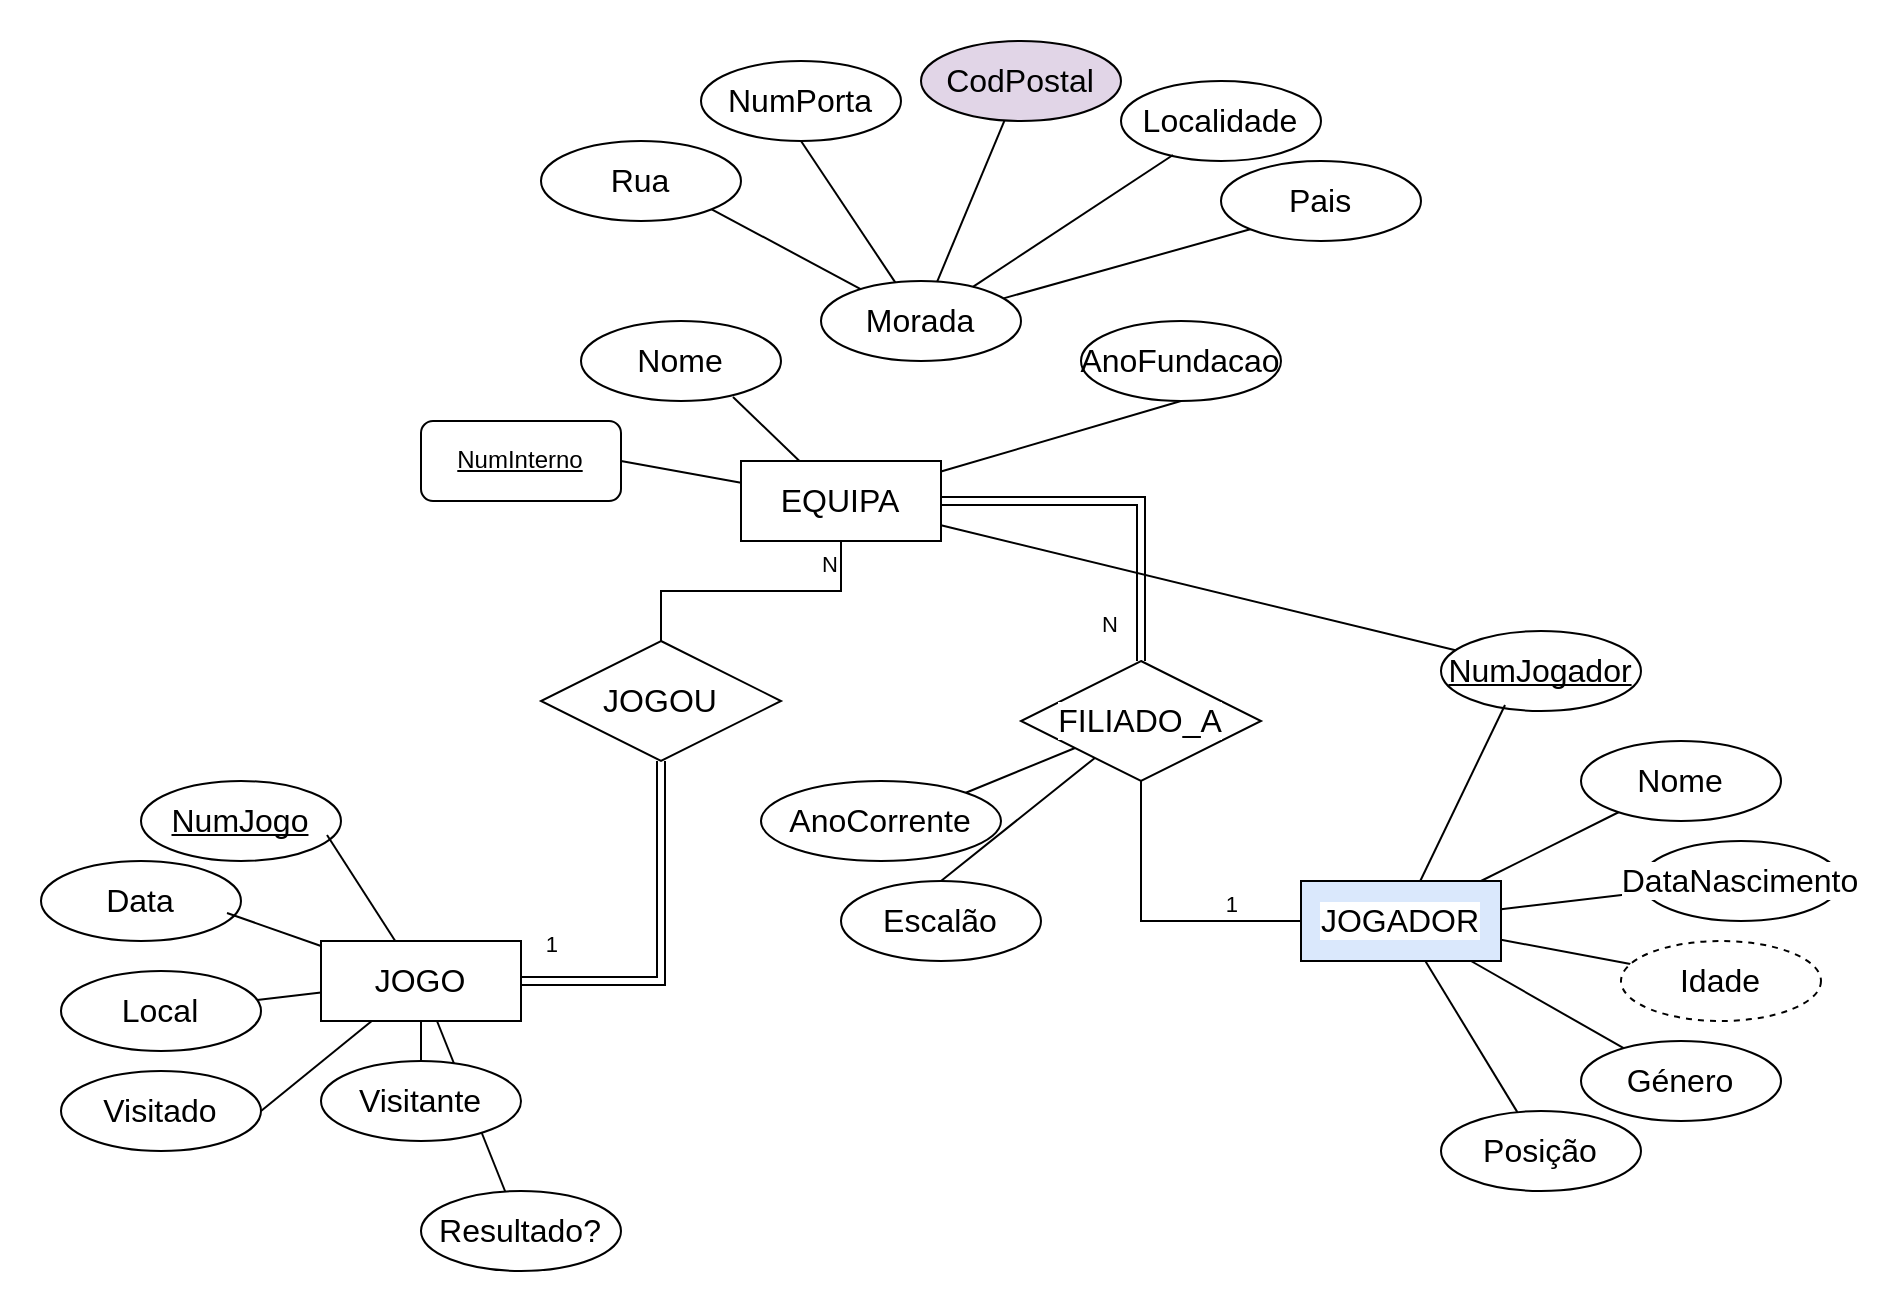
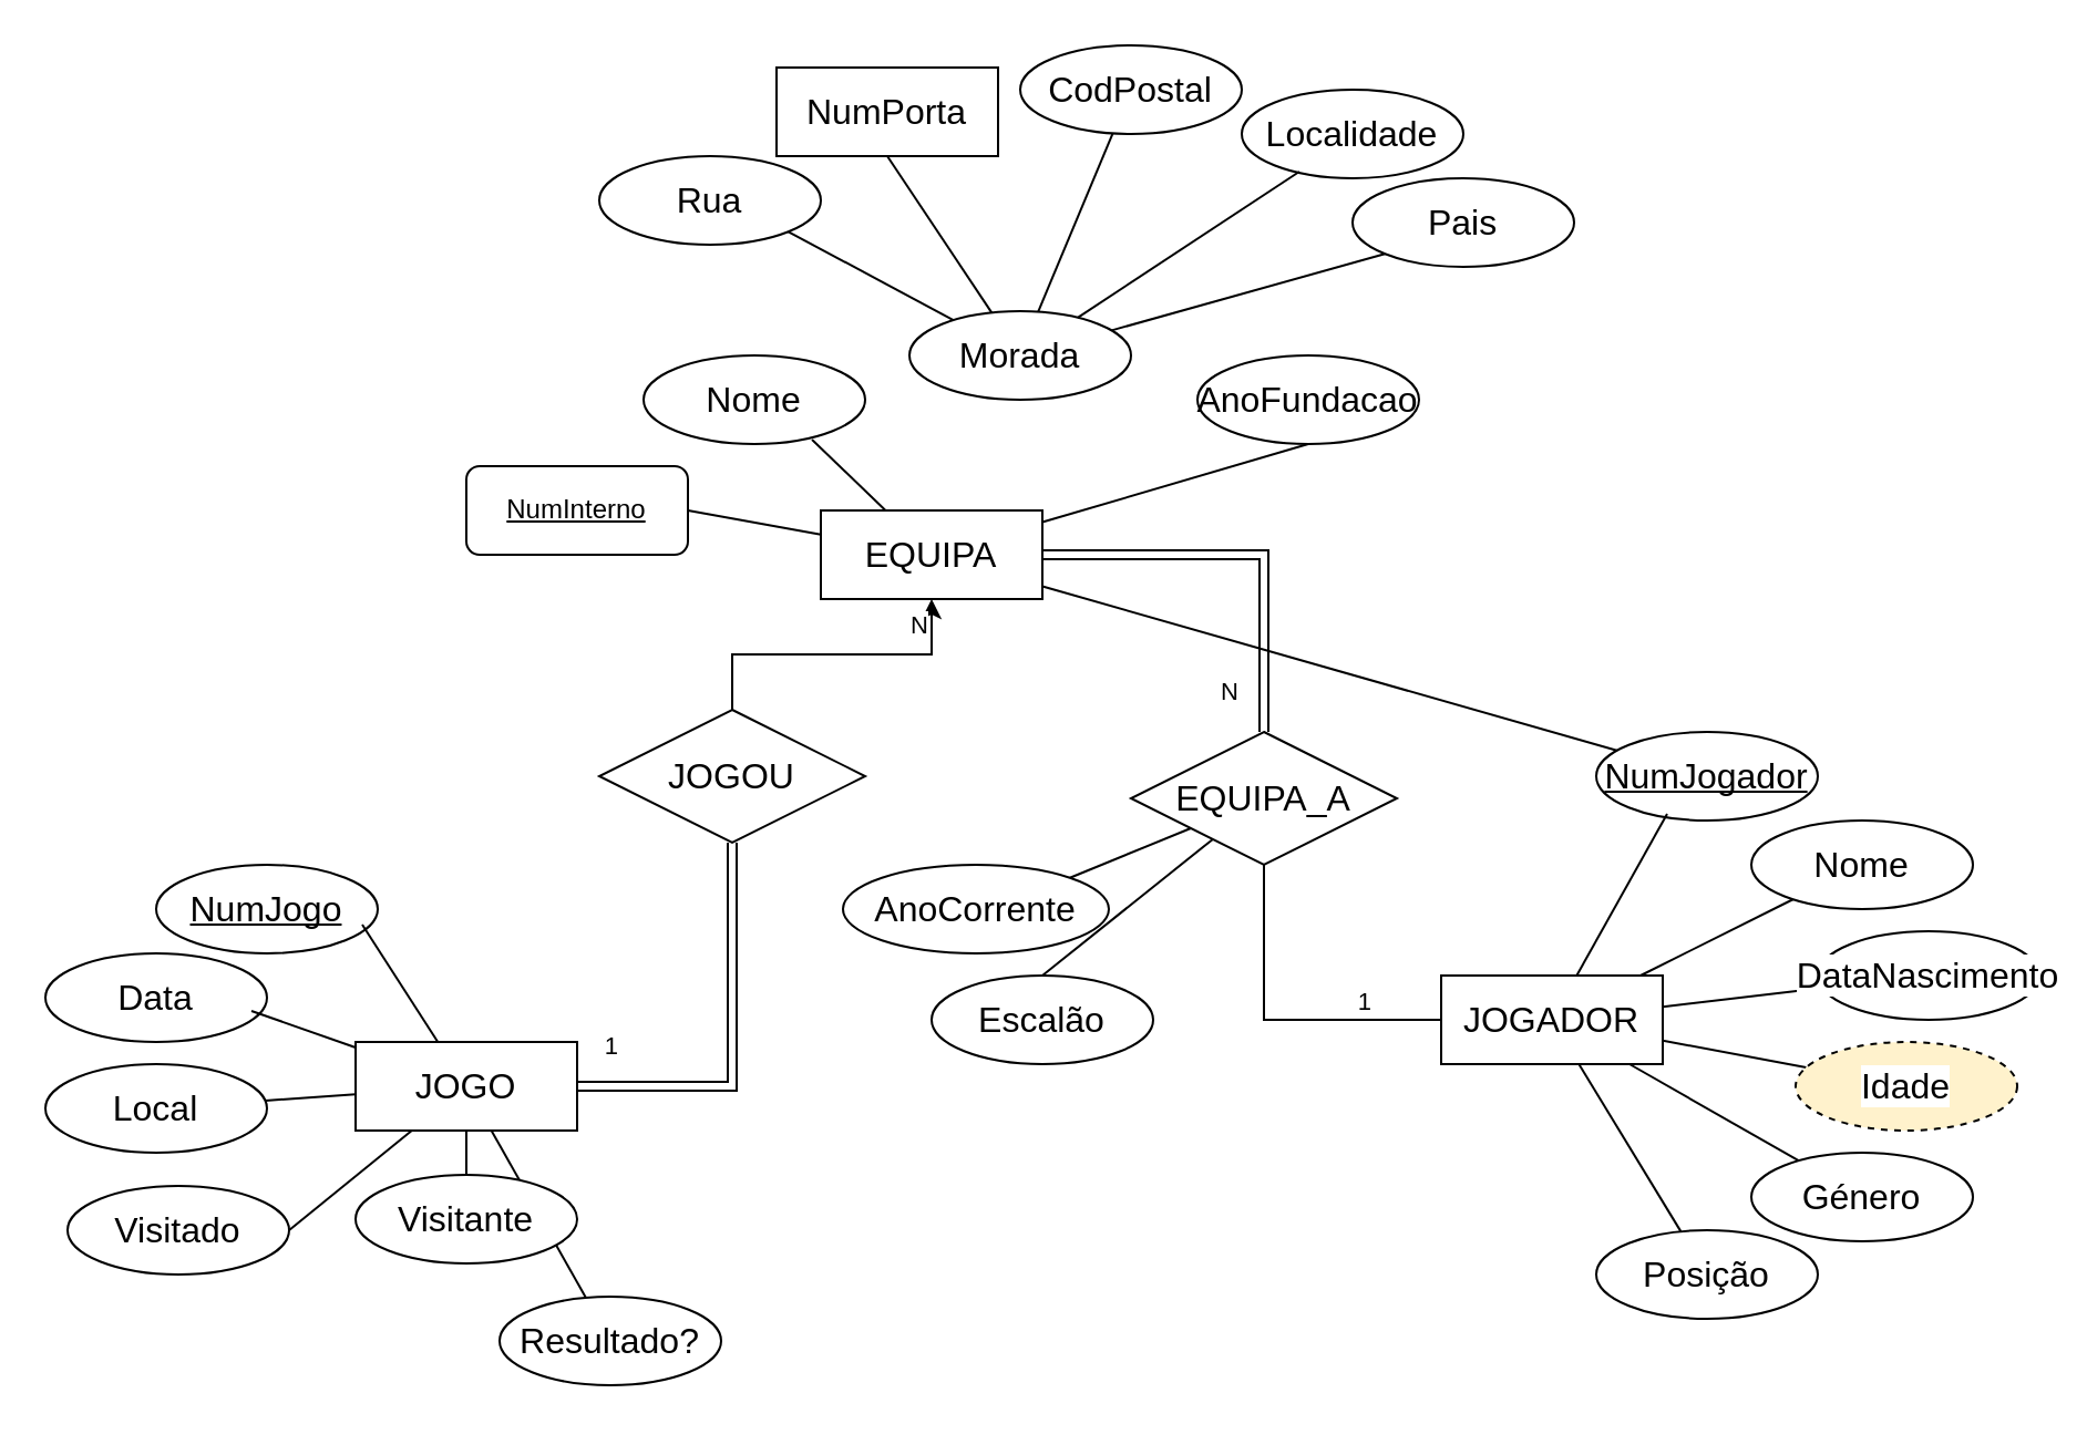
- <mxCell id="15" value="&lt;span id=&quot;docs-internal-guid-e109e774-7fff-5e92-3200-88a18b4e317c&quot;&gt;&lt;span style=&quot;font-size: 12pt; font-family: Calibri, sans-serif; background-color: transparent; font-variant-numeric: normal; font-variant-east-asian: normal; font-variant-alternates: normal; font-variant-position: normal; font-variant-emoji: normal; vertical-align: baseline; white-space-collapse: preserve;&quot;&gt;CodPostal&lt;/span&gt;&lt;/span&gt;" style="ellipse;whiteSpace=wrap;html=1;align=center;fillColor=#e1d5e7;" parent="1" vertex="1"><mxGeometry x="460" y="20" width="100" height="40" as="geometry" /></mxCell>
+ <mxCell id="15" value="&lt;span id=&quot;docs-internal-guid-e109e774-7fff-5e92-3200-88a18b4e317c&quot;&gt;&lt;span style=&quot;font-size: 12pt; font-family: Calibri, sans-serif; background-color: transparent; font-variant-numeric: normal; font-variant-east-asian: normal; font-variant-alternates: normal; font-variant-position: normal; font-variant-emoji: normal; vertical-align: baseline; white-space-collapse: preserve;&quot;&gt;CodPostal&lt;/span&gt;&lt;/span&gt;" style="ellipse;whiteSpace=wrap;html=1;align=center;" parent="1" vertex="1"><mxGeometry x="460" y="20" width="100" height="40" as="geometry" /></mxCell>
- <mxCell id="14" value="&lt;span id=&quot;docs-internal-guid-87a292c5-7fff-371d-9a0a-89bdc7325820&quot;&gt;&lt;span style=&quot;font-size: 12pt; font-family: Calibri, sans-serif; background-color: transparent; font-variant-numeric: normal; font-variant-east-asian: normal; font-variant-alternates: normal; font-variant-position: normal; font-variant-emoji: normal; vertical-align: baseline; white-space-collapse: preserve;&quot;&gt;NumPorta&lt;/span&gt;&lt;/span&gt;" style="ellipse;whiteSpace=wrap;html=1;align=center;" parent="1" vertex="1"><mxGeometry x="350" y="30" width="100" height="40" as="geometry" /></mxCell>
+ <mxCell id="14" value="&lt;span id=&quot;docs-internal-guid-87a292c5-7fff-371d-9a0a-89bdc7325820&quot;&gt;&lt;span style=&quot;font-size: 12pt; font-family: Calibri, sans-serif; background-color: transparent; font-variant-numeric: normal; font-variant-east-asian: normal; font-variant-alternates: normal; font-variant-position: normal; font-variant-emoji: normal; vertical-align: baseline; white-space-collapse: preserve;&quot;&gt;NumPorta&lt;/span&gt;&lt;/span&gt;" style="whiteSpace=wrap;html=1;align=center;rounded=0;" parent="1" vertex="1"><mxGeometry x="350" y="30" width="100" height="40" as="geometry" /></mxCell>
- <mxCell id="48" value="" style="endArrow=none;html=1;rounded=0;strokeColor=default;align=center;verticalAlign=middle;fontFamily=Helvetica;fontSize=11;fontColor=default;labelBackgroundColor=default;exitX=0.5;exitY=0;exitDx=0;exitDy=0;entryX=0.5;entryY=1;entryDx=0;entryDy=0;edgeStyle=orthogonalEdgeStyle;" parent="1" source="47" target="5" edge="1"><mxGeometry relative="1" as="geometry"><mxPoint x="440" y="350" as="sourcePoint" /><mxPoint x="600" y="350" as="targetPoint" /></mxGeometry></mxCell>
+ <mxCell id="48" value="" style="endArrow=classic;html=1;rounded=0;strokeColor=default;align=center;verticalAlign=middle;fontFamily=Helvetica;fontSize=11;fontColor=default;labelBackgroundColor=default;exitX=0.5;exitY=0;exitDx=0;exitDy=0;entryX=0.5;entryY=1;entryDx=0;entryDy=0;edgeStyle=orthogonalEdgeStyle;" parent="1" source="47" target="5" edge="1"><mxGeometry relative="1" as="geometry"><mxPoint x="440" y="350" as="sourcePoint" /><mxPoint x="600" y="350" as="targetPoint" /></mxGeometry></mxCell>
- <mxCell id="27" value="&lt;span id=&quot;docs-internal-guid-182e9932-7fff-b59d-46a2-6039c65ad3a7&quot;&gt;&lt;span style=&quot;font-size: 12pt; font-family: Calibri, sans-serif; background-color: transparent; font-variant-numeric: normal; font-variant-east-asian: normal; font-variant-alternates: normal; font-variant-position: normal; font-variant-emoji: normal; text-decoration-skip-ink: none; vertical-align: baseline; white-space-collapse: preserve;&quot;&gt;NumJogador&lt;/span&gt;&lt;/span&gt;" style="ellipse;whiteSpace=wrap;html=1;align=center;fontStyle=4;" parent="1" vertex="1"><mxGeometry x="720" y="315" width="100" height="40" as="geometry" /></mxCell>
+ <mxCell id="27" value="&lt;span id=&quot;docs-internal-guid-182e9932-7fff-b59d-46a2-6039c65ad3a7&quot;&gt;&lt;span style=&quot;font-size: 12pt; font-family: Calibri, sans-serif; background-color: transparent; font-variant-numeric: normal; font-variant-east-asian: normal; font-variant-alternates: normal; font-variant-position: normal; font-variant-emoji: normal; text-decoration-skip-ink: none; vertical-align: baseline; white-space-collapse: preserve;&quot;&gt;NumJogador&lt;/span&gt;&lt;/span&gt;" style="ellipse;whiteSpace=wrap;html=1;align=center;fontStyle=4;" parent="1" vertex="1"><mxGeometry x="720" y="330" width="100" height="40" as="geometry" /></mxCell>
- <mxCell id="54" value="&lt;span id=&quot;docs-internal-guid-25c842cf-7fff-beee-e525-d1ae46ddfbcc&quot;&gt;&lt;span style=&quot;font-size: 12pt; font-family: Calibri, sans-serif; background-color: transparent; font-variant-numeric: normal; font-variant-east-asian: normal; font-variant-alternates: normal; font-variant-position: normal; font-variant-emoji: normal; vertical-align: baseline; white-space-collapse: preserve;&quot;&gt;FILIADO_A&lt;/span&gt;&lt;/span&gt;" style="shape=rhombus;perimeter=rhombusPerimeter;whiteSpace=wrap;html=1;align=center;fontFamily=Helvetica;fontSize=11;fontColor=default;labelBackgroundColor=default;" parent="1" vertex="1"><mxGeometry x="510" y="330" width="120" height="60" as="geometry" /></mxCell>
+ <mxCell id="54" value="&lt;span id=&quot;docs-internal-guid-25c842cf-7fff-beee-e525-d1ae46ddfbcc&quot;&gt;&lt;span style=&quot;font-size: 12pt; font-family: Calibri, sans-serif; background-color: transparent; font-variant-numeric: normal; font-variant-east-asian: normal; font-variant-alternates: normal; font-variant-position: normal; font-variant-emoji: normal; vertical-align: baseline; white-space-collapse: preserve;&quot;&gt;EQUIPA_A&lt;/span&gt;&lt;/span&gt;" style="shape=rhombus;perimeter=rhombusPerimeter;whiteSpace=wrap;html=1;align=center;fontFamily=Helvetica;fontSize=11;fontColor=default;labelBackgroundColor=default;" parent="1" vertex="1"><mxGeometry x="510" y="330" width="120" height="60" as="geometry" /></mxCell>
- <mxCell id="26" value="&lt;span id=&quot;docs-internal-guid-bf5b471a-7fff-497d-8efd-91fbafdf9cba&quot;&gt;&lt;span style=&quot;font-size: 12pt; font-family: Calibri, sans-serif; background-color: transparent; font-variant-numeric: normal; font-variant-east-asian: normal; font-variant-alternates: normal; font-variant-position: normal; font-variant-emoji: normal; vertical-align: baseline; white-space-collapse: preserve;&quot;&gt;JOGADOR&lt;/span&gt;&lt;/span&gt;" style="whiteSpace=wrap;html=1;align=center;fontFamily=Helvetica;fontSize=11;fontColor=default;labelBackgroundColor=default;fillColor=#dae8fc;" parent="1" vertex="1"><mxGeometry x="650" y="440" width="100" height="40" as="geometry" /></mxCell>
+ <mxCell id="26" value="&lt;span id=&quot;docs-internal-guid-bf5b471a-7fff-497d-8efd-91fbafdf9cba&quot;&gt;&lt;span style=&quot;font-size: 12pt; font-family: Calibri, sans-serif; background-color: transparent; font-variant-numeric: normal; font-variant-east-asian: normal; font-variant-alternates: normal; font-variant-position: normal; font-variant-emoji: normal; vertical-align: baseline; white-space-collapse: preserve;&quot;&gt;JOGADOR&lt;/span&gt;&lt;/span&gt;" style="whiteSpace=wrap;html=1;align=center;fontFamily=Helvetica;fontSize=11;fontColor=default;labelBackgroundColor=default;" parent="1" vertex="1"><mxGeometry x="650" y="440" width="100" height="40" as="geometry" /></mxCell>
- <mxCell id="30" value="&lt;span id=&quot;docs-internal-guid-211050cd-7fff-761d-d1bd-8df14f746d80&quot;&gt;&lt;span style=&quot;font-size: 12pt; font-family: Calibri, sans-serif; background-color: transparent; font-variant-numeric: normal; font-variant-east-asian: normal; font-variant-alternates: normal; font-variant-position: normal; font-variant-emoji: normal; vertical-align: baseline; white-space-collapse: preserve;&quot;&gt;Idade&lt;/span&gt;&lt;/span&gt;" style="ellipse;whiteSpace=wrap;html=1;align=center;dashed=1;fontFamily=Helvetica;fontSize=11;fontColor=default;labelBackgroundColor=default;" parent="1" vertex="1"><mxGeometry x="810" y="470" width="100" height="40" as="geometry" /></mxCell>
+ <mxCell id="30" value="&lt;span id=&quot;docs-internal-guid-211050cd-7fff-761d-d1bd-8df14f746d80&quot;&gt;&lt;span style=&quot;font-size: 12pt; font-family: Calibri, sans-serif; background-color: transparent; font-variant-numeric: normal; font-variant-east-asian: normal; font-variant-alternates: normal; font-variant-position: normal; font-variant-emoji: normal; vertical-align: baseline; white-space-collapse: preserve;&quot;&gt;Idade&lt;/span&gt;&lt;/span&gt;" style="ellipse;whiteSpace=wrap;html=1;align=center;dashed=1;fontFamily=Helvetica;fontSize=11;fontColor=default;labelBackgroundColor=default;fillColor=#fff2cc;" parent="1" vertex="1"><mxGeometry x="810" y="470" width="100" height="40" as="geometry" /></mxCell>
- <mxCell id="41" value="&lt;span id=&quot;docs-internal-guid-9d1815be-7fff-80cc-f8f4-22cabb9d2abb&quot;&gt;&lt;span style=&quot;font-size: 12pt; font-family: Calibri, sans-serif; background-color: transparent; font-variant-numeric: normal; font-variant-east-asian: normal; font-variant-alternates: normal; font-variant-position: normal; font-variant-emoji: normal; vertical-align: baseline; white-space-collapse: preserve;&quot;&gt;Local&lt;/span&gt;&lt;/span&gt;" style="ellipse;whiteSpace=wrap;html=1;align=center;fontFamily=Helvetica;fontSize=11;fontColor=default;labelBackgroundColor=default;" parent="1" vertex="1"><mxGeometry x="30" y="485" width="100" height="40" as="geometry" /></mxCell>
+ <mxCell id="41" value="&lt;span id=&quot;docs-internal-guid-9d1815be-7fff-80cc-f8f4-22cabb9d2abb&quot;&gt;&lt;span style=&quot;font-size: 12pt; font-family: Calibri, sans-serif; background-color: transparent; font-variant-numeric: normal; font-variant-east-asian: normal; font-variant-alternates: normal; font-variant-position: normal; font-variant-emoji: normal; vertical-align: baseline; white-space-collapse: preserve;&quot;&gt;Local&lt;/span&gt;&lt;/span&gt;" style="ellipse;whiteSpace=wrap;html=1;align=center;fontFamily=Helvetica;fontSize=11;fontColor=default;labelBackgroundColor=default;" parent="1" vertex="1"><mxGeometry x="20" y="480" width="100" height="40" as="geometry" /></mxCell>
- <mxCell id="44" value="&lt;span id=&quot;docs-internal-guid-3236494b-7fff-ef62-ea91-3704ec7eb339&quot;&gt;&lt;span style=&quot;font-size: 12pt; font-family: Calibri, sans-serif; background-color: transparent; font-variant-numeric: normal; font-variant-east-asian: normal; font-variant-alternates: normal; font-variant-position: normal; font-variant-emoji: normal; vertical-align: baseline; white-space-collapse: preserve;&quot;&gt;Resultado?&lt;/span&gt;&lt;/span&gt;" style="ellipse;whiteSpace=wrap;html=1;align=center;fontFamily=Helvetica;fontSize=11;fontColor=default;labelBackgroundColor=default;" parent="1" vertex="1"><mxGeometry x="210" y="595" width="100" height="40" as="geometry" /></mxCell>
+ <mxCell id="44" value="&lt;span id=&quot;docs-internal-guid-3236494b-7fff-ef62-ea91-3704ec7eb339&quot;&gt;&lt;span style=&quot;font-size: 12pt; font-family: Calibri, sans-serif; background-color: transparent; font-variant-numeric: normal; font-variant-east-asian: normal; font-variant-alternates: normal; font-variant-position: normal; font-variant-emoji: normal; vertical-align: baseline; white-space-collapse: preserve;&quot;&gt;Resultado?&lt;/span&gt;&lt;/span&gt;" style="ellipse;whiteSpace=wrap;html=1;align=center;fontFamily=Helvetica;fontSize=11;fontColor=default;labelBackgroundColor=default;" parent="1" vertex="1"><mxGeometry x="225" y="585" width="100" height="40" as="geometry" /></mxCell>
